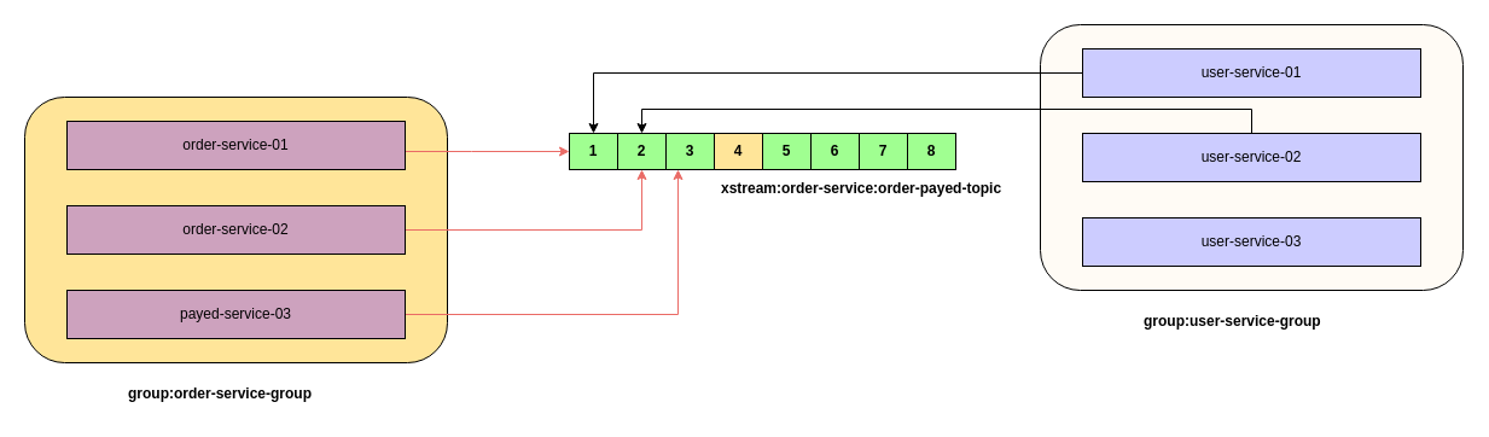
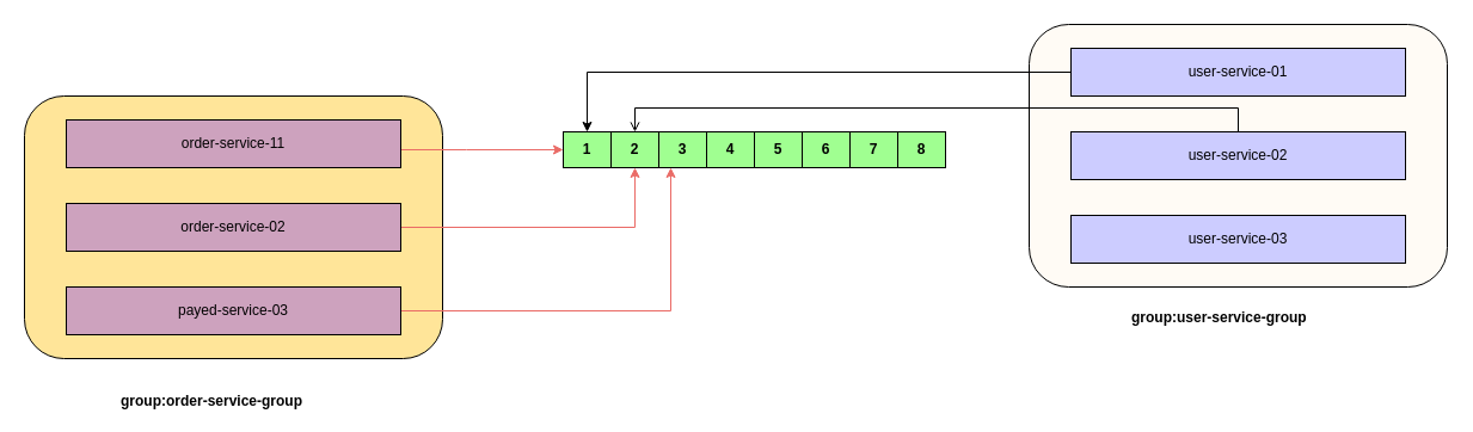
- <mxCell id="14" style="edgeStyle=orthogonalEdgeStyle;rounded=0;orthogonalLoop=1;jettySize=auto;html=1;entryX=0.5;entryY=0;entryDx=0;entryDy=0;" edge="1" parent="1" source="15" target="3"><mxGeometry relative="1" as="geometry"><Array as="points"><mxPoint x="1036" y="90" /><mxPoint x="531" y="90" /></Array></mxGeometry></mxCell>
+ <mxCell id="14" style="edgeStyle=orthogonalEdgeStyle;rounded=0;orthogonalLoop=1;jettySize=auto;html=1;entryX=0.5;entryY=0;entryDx=0;entryDy=0;endArrow=open;" edge="1" parent="1" source="15" target="3"><mxGeometry relative="1" as="geometry"><Array as="points"><mxPoint x="1036" y="90" /><mxPoint x="531" y="90" /></Array></mxGeometry></mxCell>
- <mxCell id="20" value="order-service-01" style="rounded=0;whiteSpace=wrap;html=1;fillColor=#CDA2BE;" vertex="1" parent="1"><mxGeometry x="55" y="100" width="280" height="40" as="geometry" /></mxCell>
+ <mxCell id="20" value="order-service-11" style="rounded=0;whiteSpace=wrap;html=1;fillColor=#CDA2BE;" vertex="1" parent="1"><mxGeometry x="55" y="100" width="280" height="40" as="geometry" /></mxCell>
- <mxCell id="5" value="4" style="rounded=0;whiteSpace=wrap;html=1;fillColor=#ffe599;fontStyle=1;" vertex="1" parent="1"><mxGeometry x="591" y="110" width="40" height="30" as="geometry" /></mxCell>
+ <mxCell id="5" value="4" style="rounded=0;whiteSpace=wrap;html=1;fillColor=#A0FF91;fontStyle=1" vertex="1" parent="1"><mxGeometry x="591" y="110" width="40" height="30" as="geometry" /></mxCell>
- <mxCell id="11" value="xstream:order-service:order-payed-topic " style="text;strokeColor=none;fillColor=none;align=left;verticalAlign=middle;spacingLeft=4;spacingRight=4;overflow=hidden;points=[[0,0.5],[1,0.5]];portConstraint=eastwest;rotatable=0;fontStyle=1" vertex="1" parent="1"><mxGeometry x="591" y="140" width="250" height="30" as="geometry" /></mxCell>
- <mxCell id="25" value="group:order-service-group" style="text;strokeColor=none;fillColor=none;align=left;verticalAlign=middle;spacingLeft=4;spacingRight=4;overflow=hidden;points=[[0,0.5],[1,0.5]];portConstraint=eastwest;rotatable=0;fontStyle=1" vertex="1" parent="1"><mxGeometry x="100" y="310" width="250" height="30" as="geometry" /></mxCell>
+ <mxCell id="25" value="group:order-service-group" style="text;strokeColor=none;fillColor=none;align=left;verticalAlign=middle;spacingLeft=4;spacingRight=4;overflow=hidden;points=[[0,0.5],[1,0.5]];portConstraint=eastwest;rotatable=0;fontStyle=1" vertex="1" parent="1"><mxGeometry x="95" y="320" width="250" height="30" as="geometry" /></mxCell>
